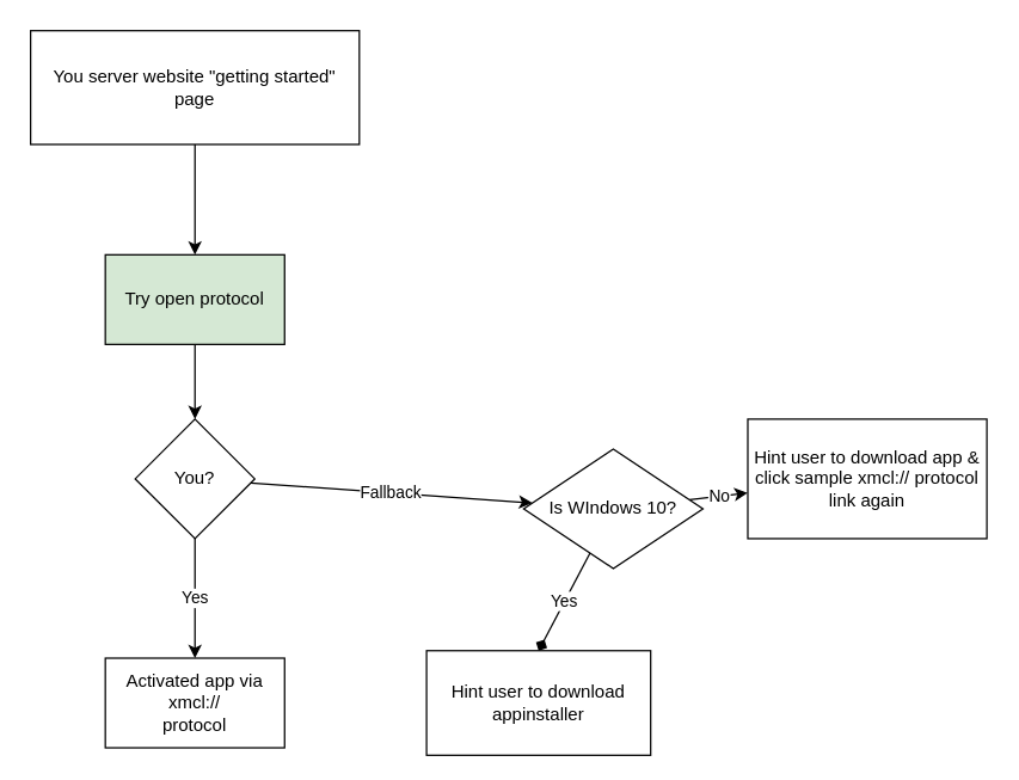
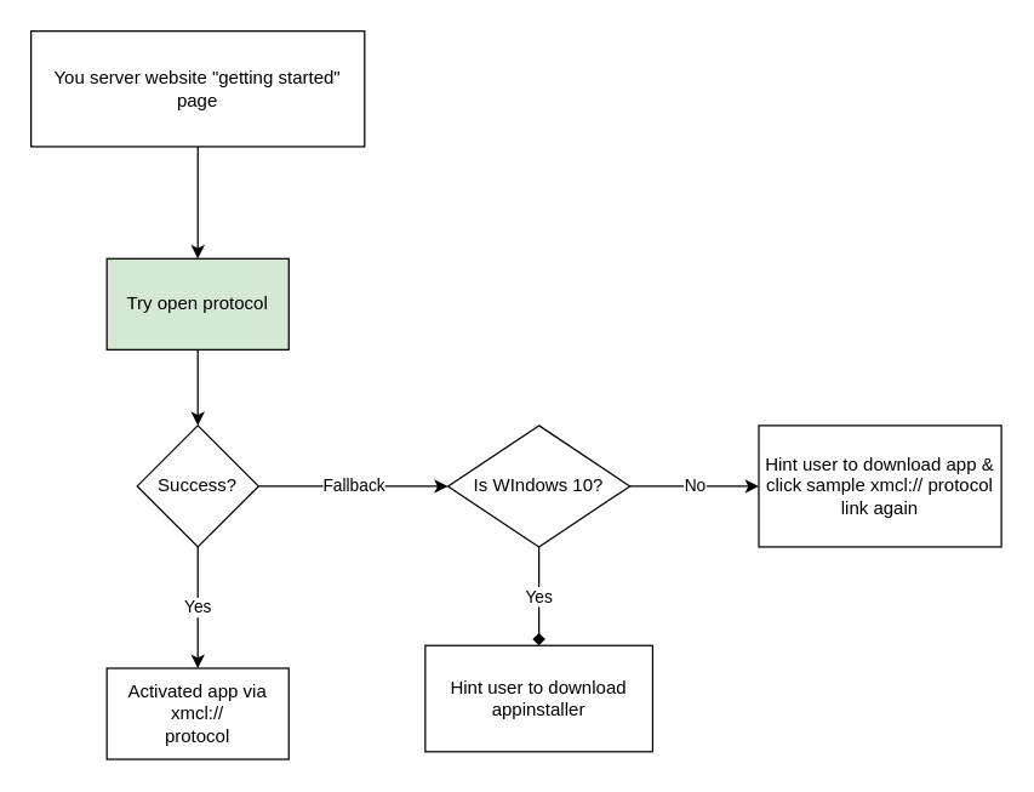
- <mxCell id="8" value="You?" style="rhombus;whiteSpace=wrap;html=1;" vertex="1" parent="1"><mxGeometry x="90" y="280" width="80" height="80" as="geometry" /></mxCell>
+ <mxCell id="8" value="Success?" style="rhombus;whiteSpace=wrap;html=1;" vertex="1" parent="1"><mxGeometry x="90" y="280" width="80" height="80" as="geometry" /></mxCell>
- <mxCell id="13" value="Is WIndows 10?" style="rhombus;whiteSpace=wrap;html=1;" vertex="1" parent="1"><mxGeometry x="350" y="300" width="120" height="80" as="geometry" /></mxCell>
+ <mxCell id="13" value="Is WIndows 10?" style="rhombus;whiteSpace=wrap;html=1;" vertex="1" parent="1"><mxGeometry x="295" y="280" width="120" height="80" as="geometry" /></mxCell>
- <mxCell id="10" value="Hint user to download appinstaller" style="rounded=0;whiteSpace=wrap;html=1;" vertex="1" parent="1"><mxGeometry x="285" y="435" width="150" height="70" as="geometry" /></mxCell>
+ <mxCell id="10" value="Hint user to download appinstaller" style="rounded=0;whiteSpace=wrap;html=1;" vertex="1" parent="1"><mxGeometry x="280" y="425" width="150" height="70" as="geometry" /></mxCell>
